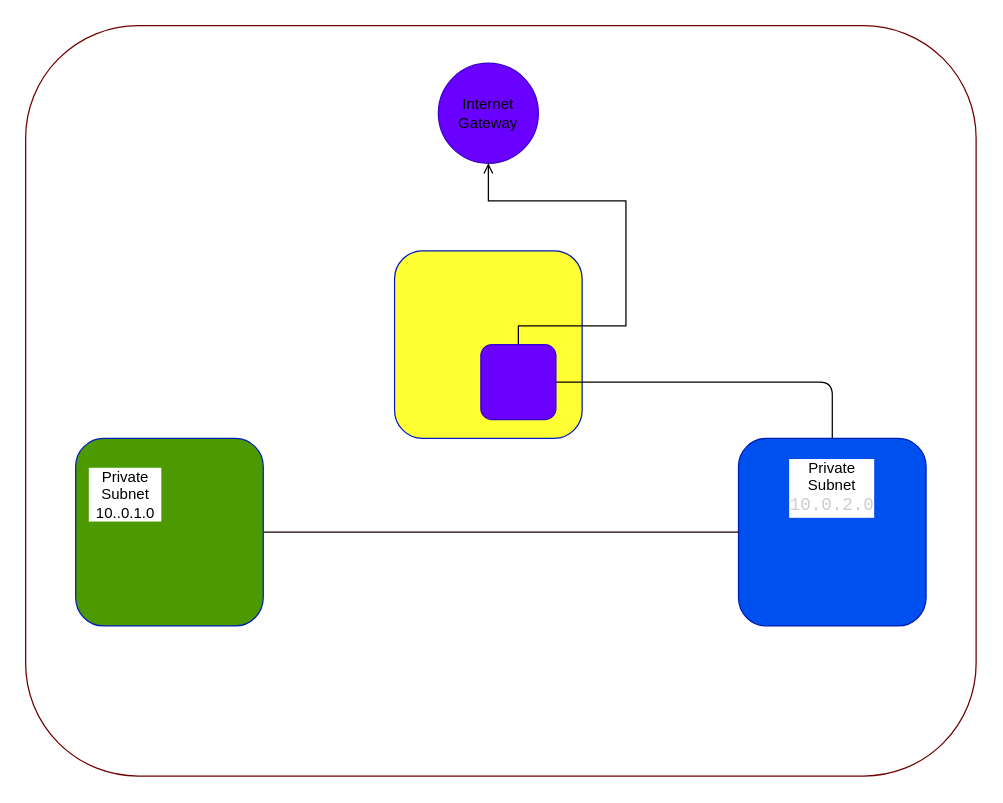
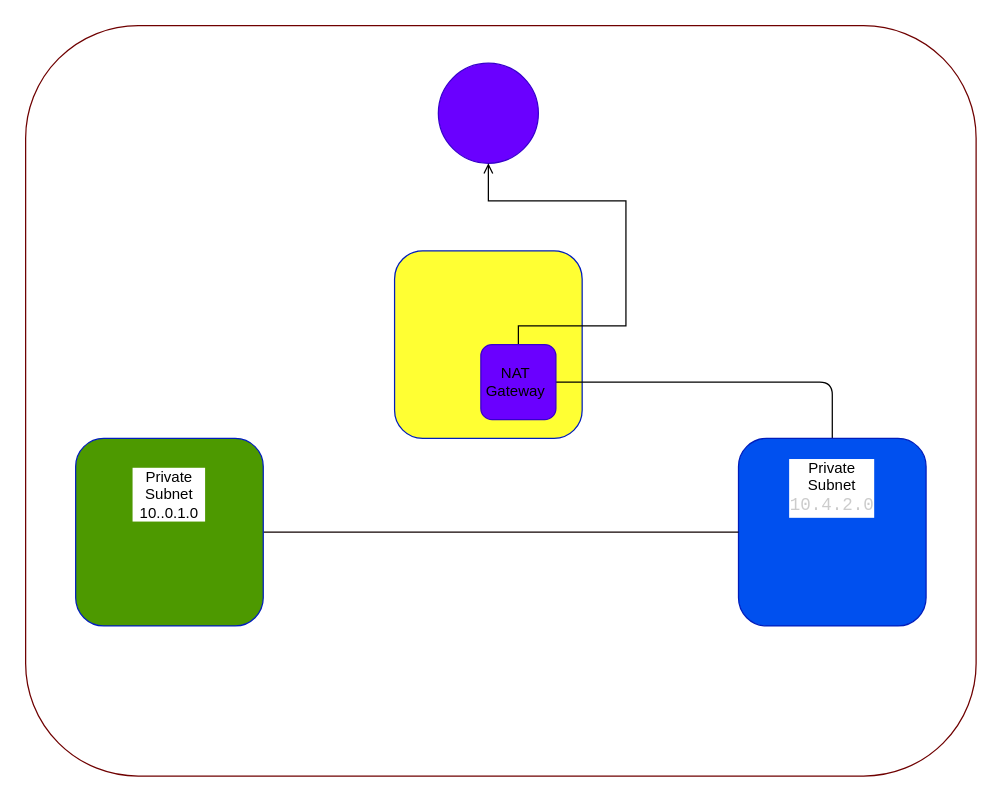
- <mxCell id="7" value="Internet Gateway" style="text;strokeColor=none;align=center;fillColor=none;html=1;verticalAlign=middle;whiteSpace=wrap;rounded=0;" vertex="1" parent="1"><mxGeometry x="360" y="75" width="60" height="30" as="geometry" /></mxCell>
+ <mxCell id="11" value="NAT Gateway" style="text;strokeColor=none;align=center;fillColor=none;html=1;verticalAlign=middle;whiteSpace=wrap;rounded=0;" vertex="1" parent="1"><mxGeometry x="404" y="290" width="16" height="30" as="geometry" /></mxCell>
- <mxCell id="8" value="Private Subnet&lt;br&gt;&lt;div style=&quot;color: rgb(204, 204, 204); font-family: Consolas, &amp;quot;Courier New&amp;quot;, monospace; font-size: 14px; line-height: 19px;&quot;&gt;10.0.2.0&lt;/div&gt;" style="text;strokeColor=none;align=center;fillColor=none;html=1;verticalAlign=middle;whiteSpace=wrap;rounded=0;labelBackgroundColor=default;" vertex="1" parent="1"><mxGeometry x="635" y="370" width="60" height="40" as="geometry" /></mxCell>
+ <mxCell id="8" value="Private Subnet&lt;br&gt;&lt;div style=&quot;color: rgb(204, 204, 204); font-family: Consolas, &amp;quot;Courier New&amp;quot;, monospace; font-size: 14px; line-height: 19px;&quot;&gt;10.4.2.0&lt;/div&gt;" style="text;strokeColor=none;align=center;fillColor=none;html=1;verticalAlign=middle;whiteSpace=wrap;rounded=0;labelBackgroundColor=default;" vertex="1" parent="1"><mxGeometry x="635" y="370" width="60" height="40" as="geometry" /></mxCell>
- <mxCell id="14" value="Private Subnet&lt;br&gt;10..0.1.0&lt;br&gt;" style="text;align=center;html=1;verticalAlign=middle;whiteSpace=wrap;rounded=0;labelBackgroundColor=default;" vertex="1" parent="1"><mxGeometry x="70" y="380" width="60" height="30" as="geometry" /></mxCell>
+ <mxCell id="14" value="Private Subnet&lt;br&gt;10..0.1.0&lt;br&gt;" style="text;align=center;html=1;verticalAlign=middle;whiteSpace=wrap;rounded=0;labelBackgroundColor=default;" vertex="1" parent="1"><mxGeometry x="105" y="380" width="60" height="30" as="geometry" /></mxCell>
